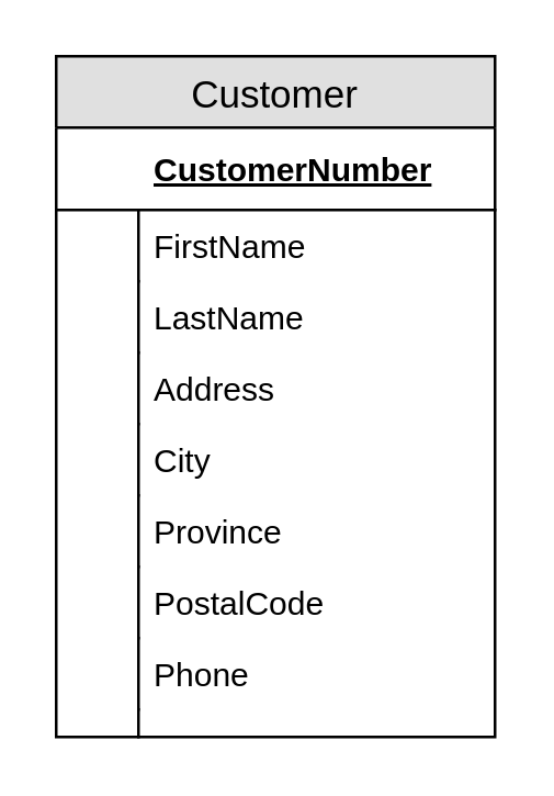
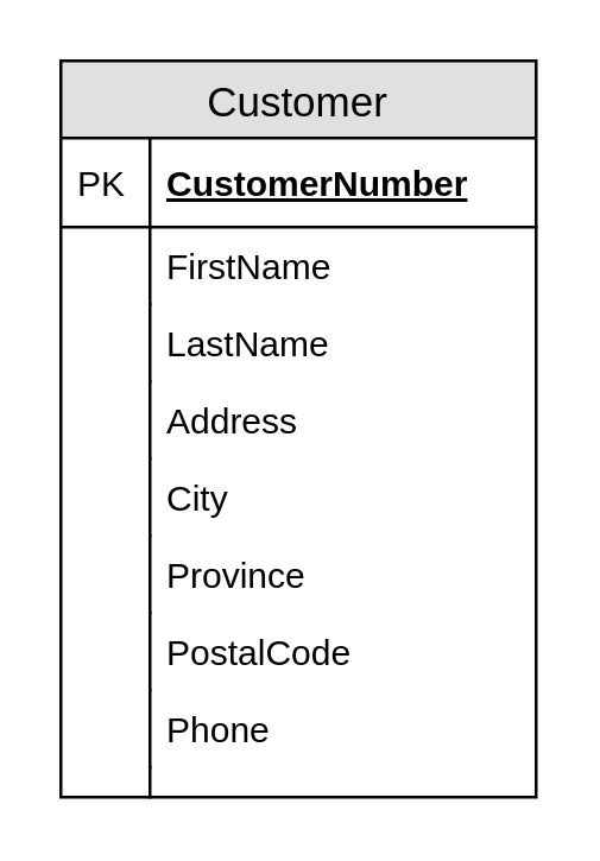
+ <mxCell id="4" value="PK" style="shape=partialRectangle;top=0;left=0;bottom=0;fillColor=none;align=left;verticalAlign=middle;spacingLeft=4;spacingRight=4;overflow=hidden;rotatable=0;points=[];portConstraint=eastwest;part=1;fontSize=12;" vertex="1" connectable="0" parent="3"><mxGeometry width="30" height="30" as="geometry" /></mxCell>
